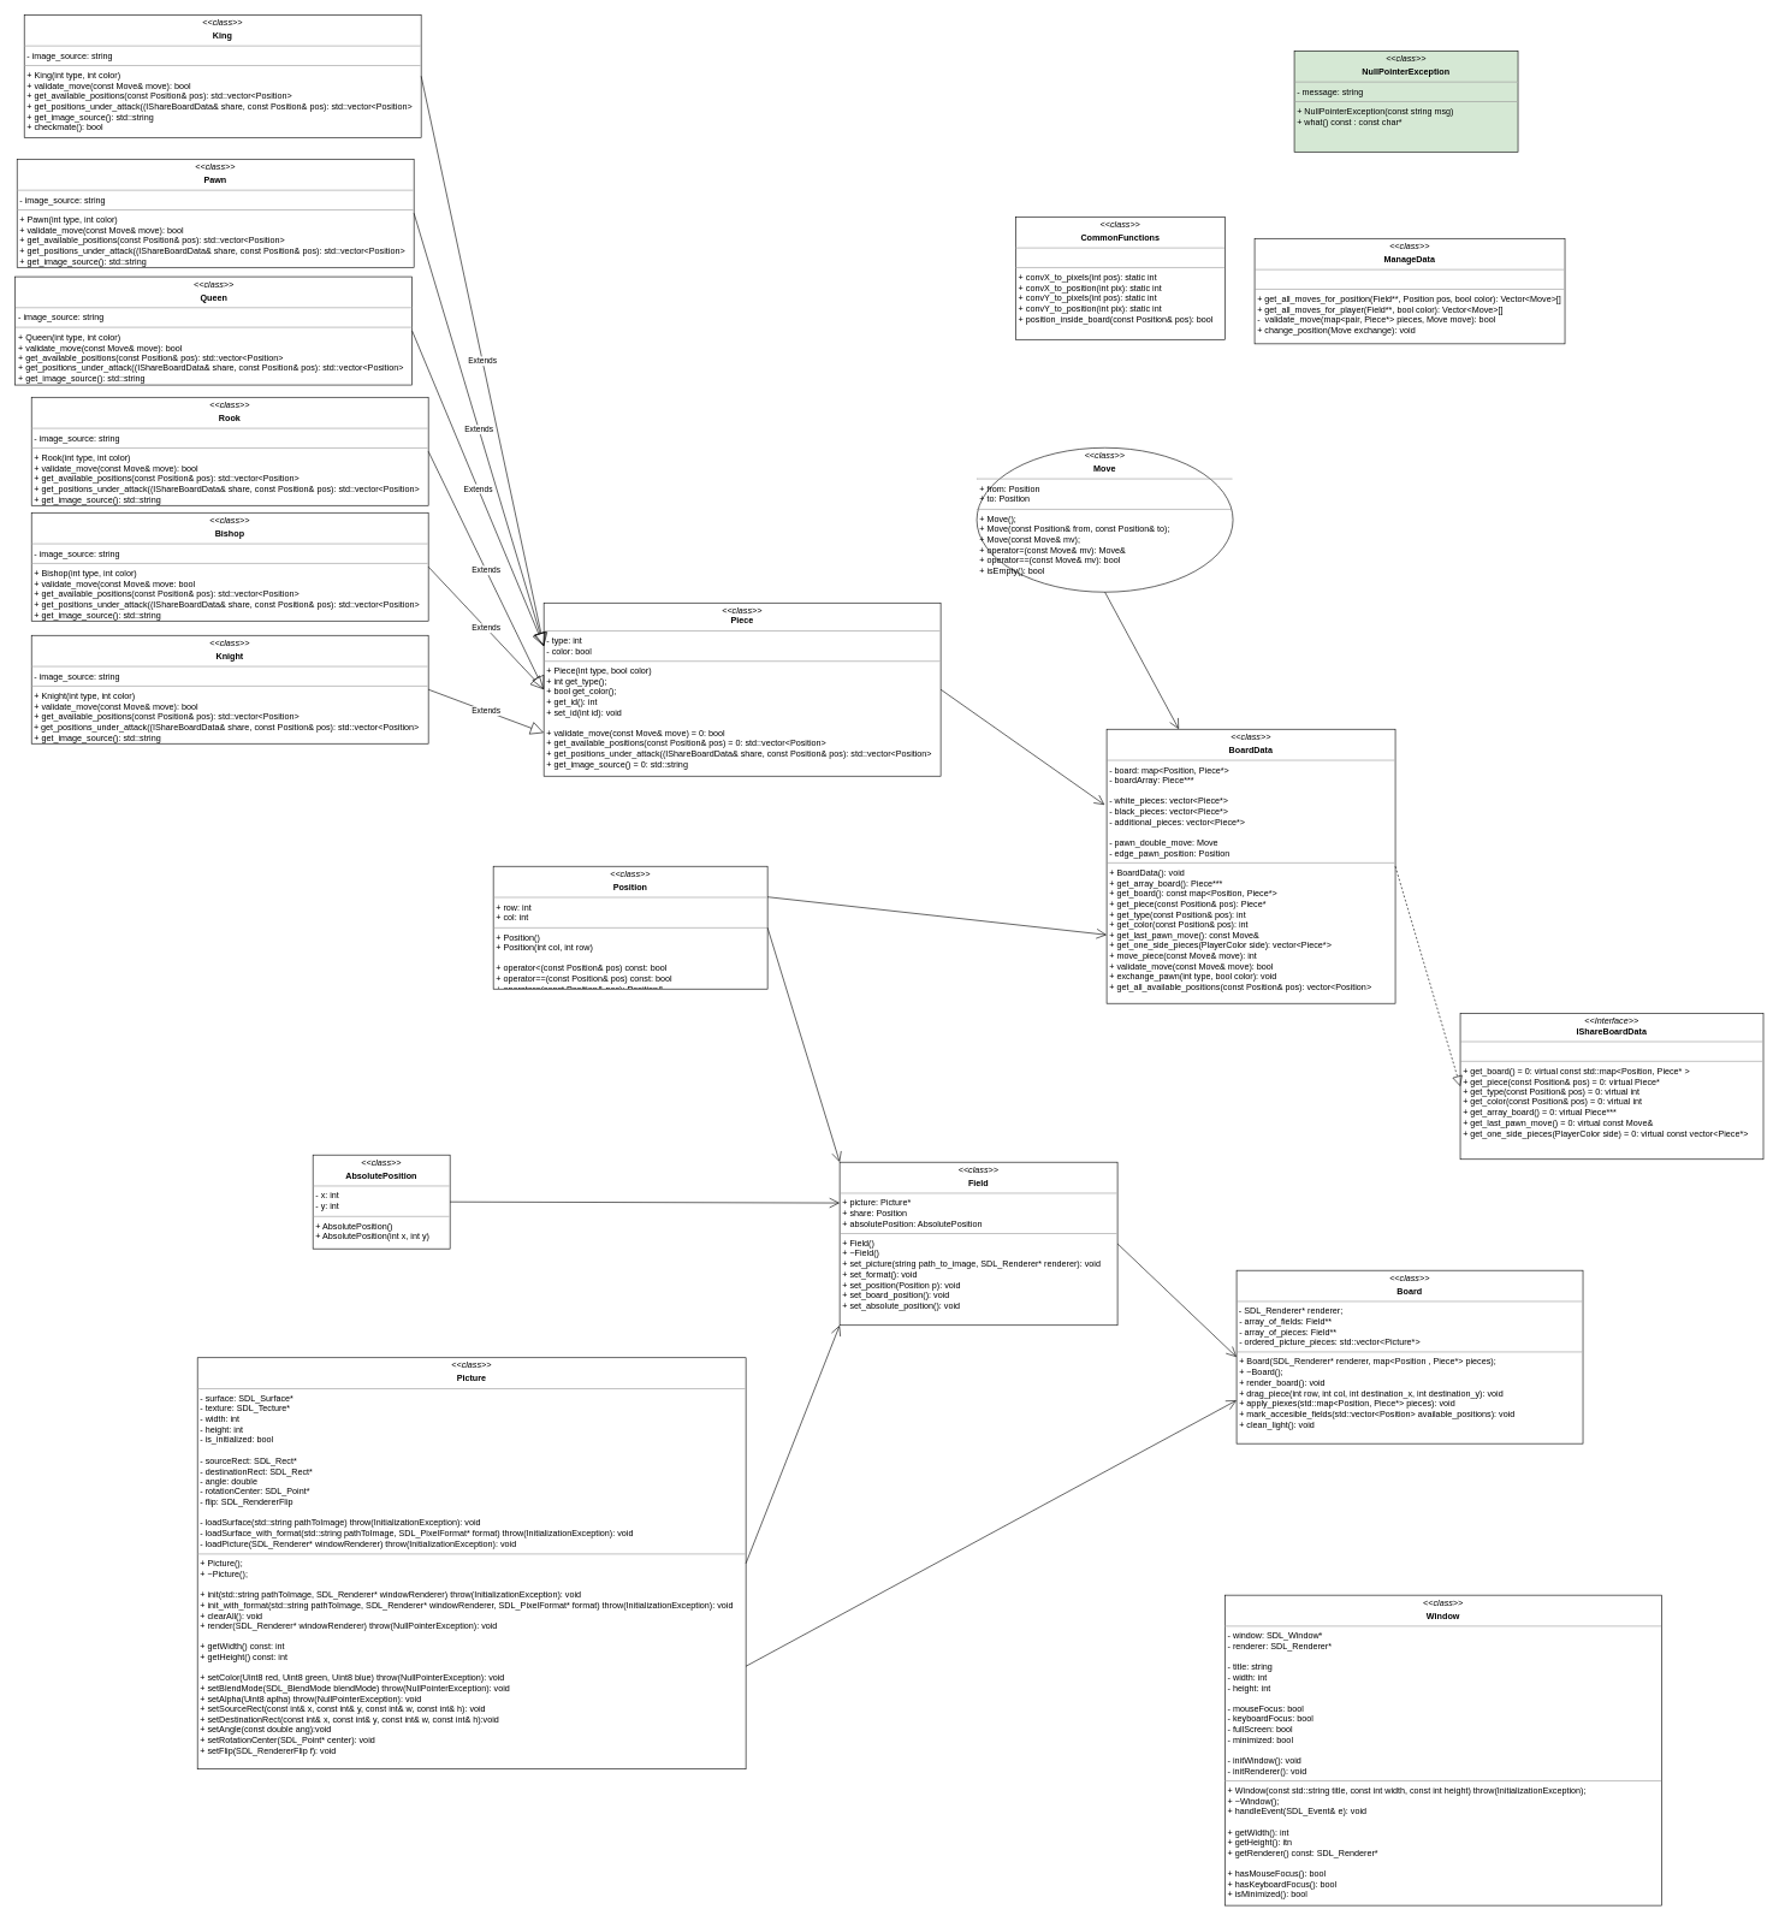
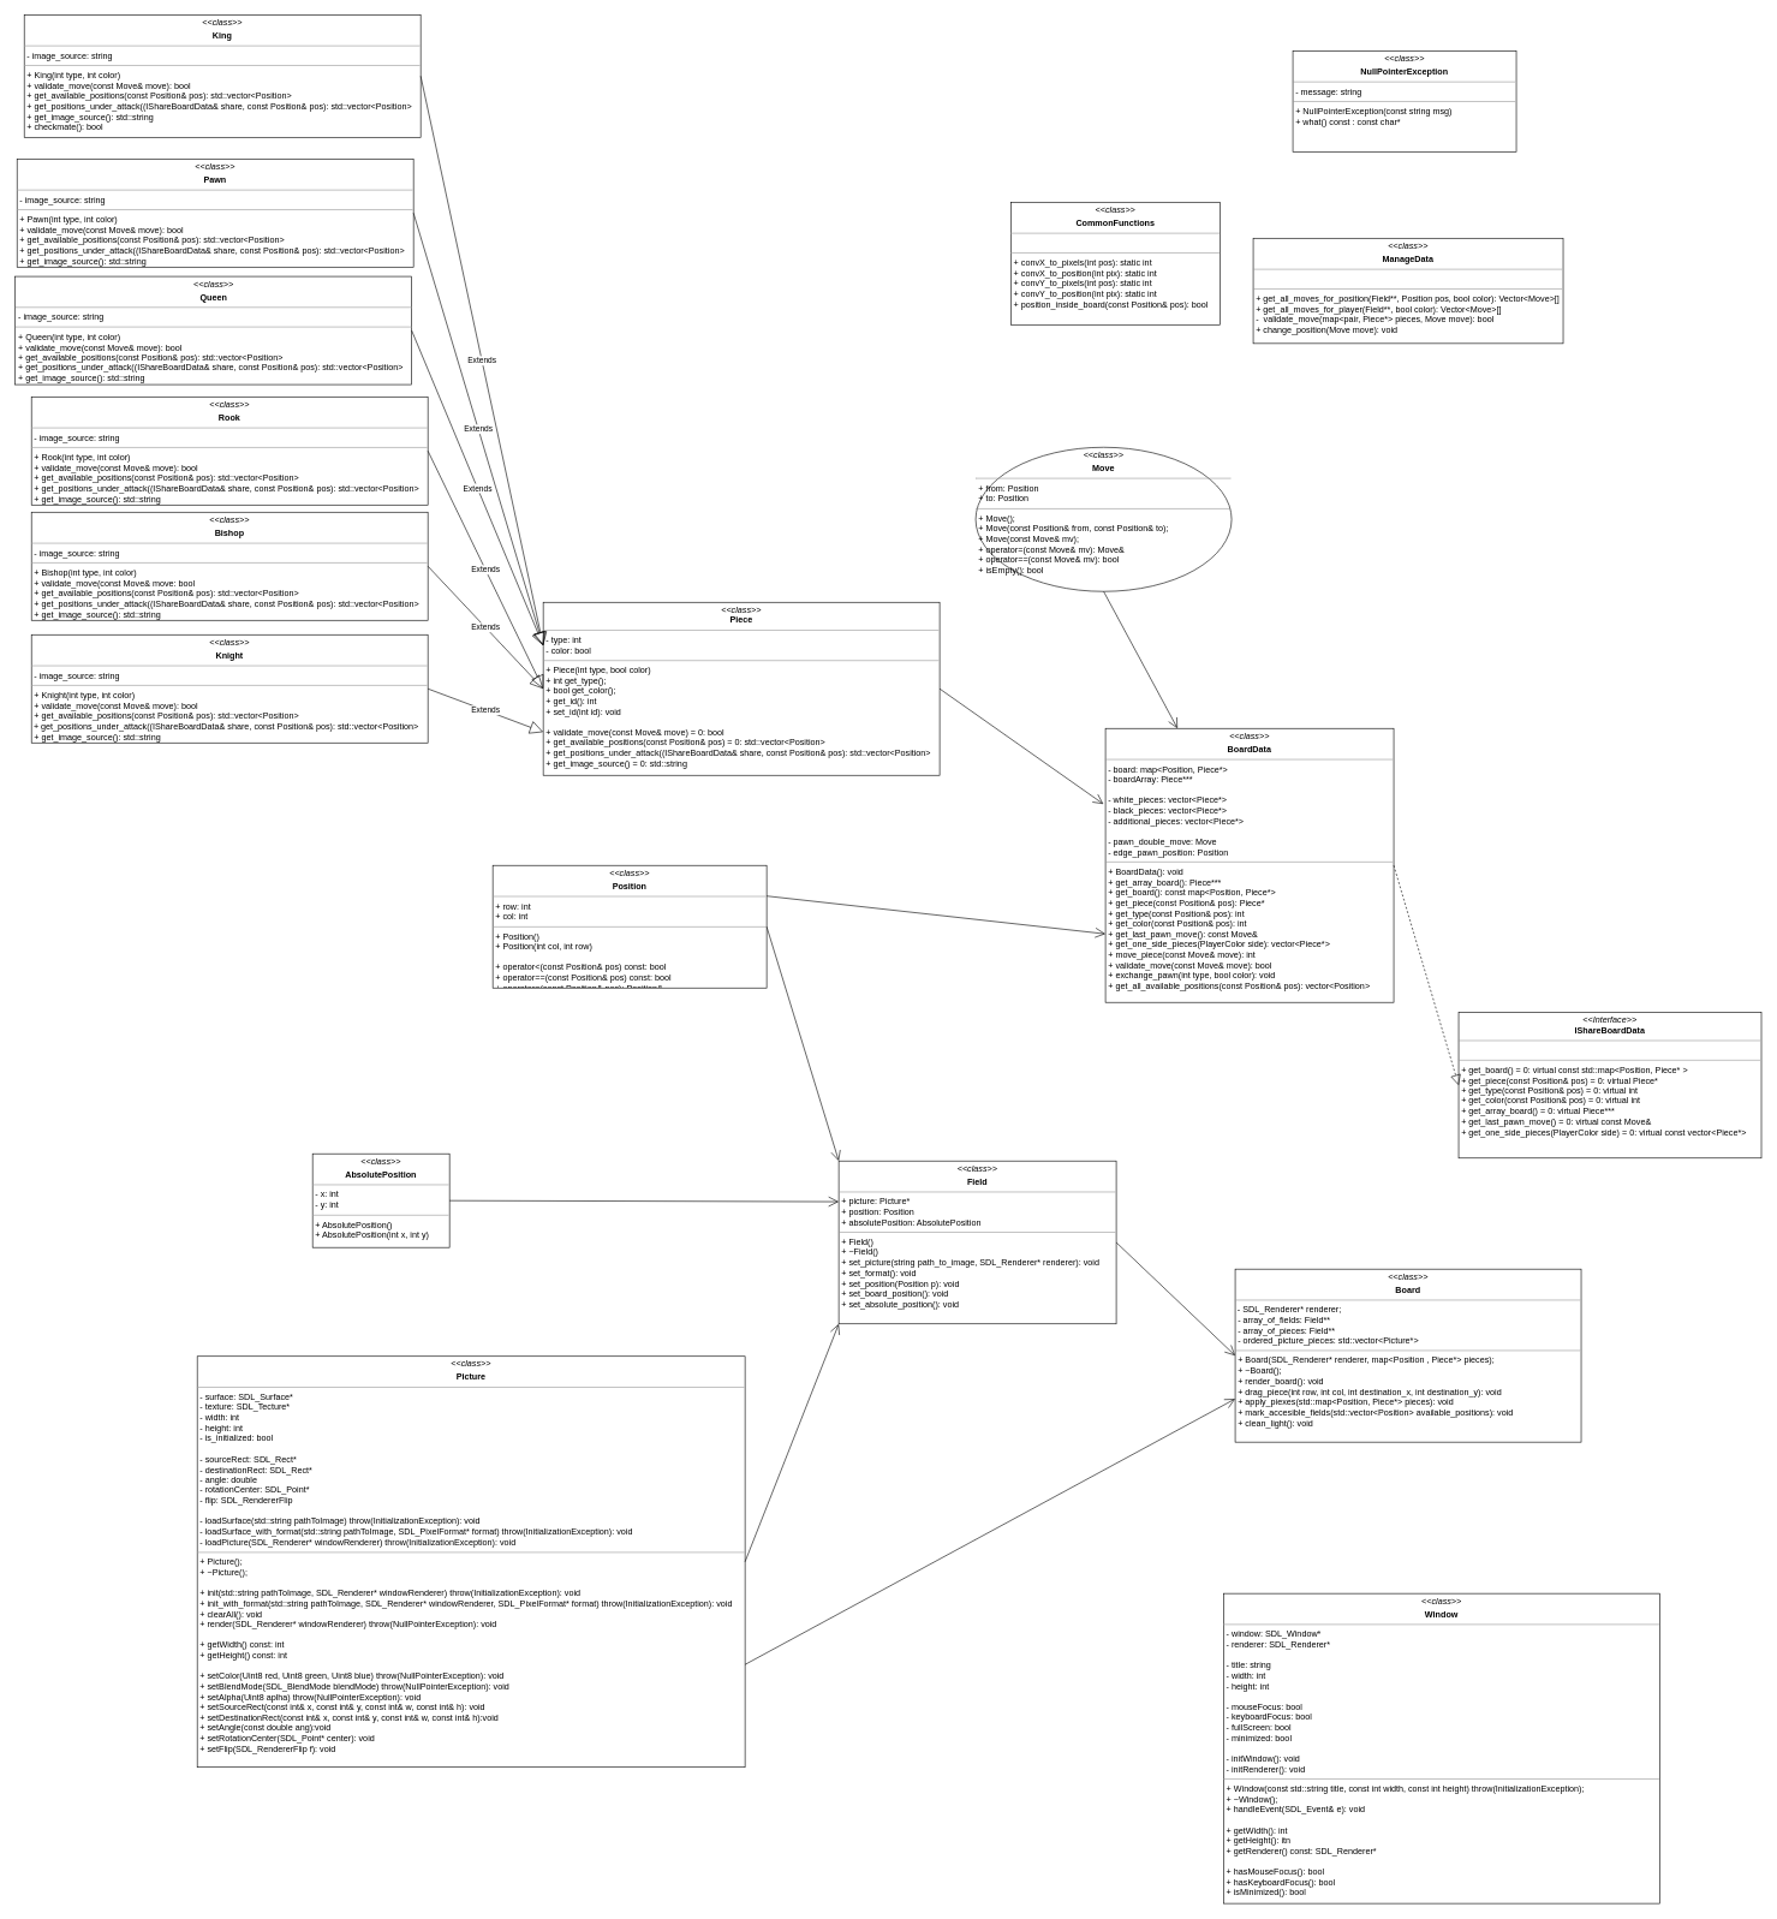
- <mxCell id="11" value="&lt;p style=&quot;margin:0px;margin-top:4px;text-align:center;&quot;&gt;&lt;i&gt;&amp;lt;&amp;lt;class&amp;gt;&amp;gt;&lt;/i&gt;&lt;b&gt;&lt;br&gt;&lt;/b&gt;&lt;/p&gt;&lt;p style=&quot;margin:0px;margin-top:4px;text-align:center;&quot;&gt;&lt;b&gt;NullPointerException&lt;/b&gt;&lt;/p&gt;&lt;hr size=&quot;1&quot;&gt;&lt;p style=&quot;margin: 0px 0px 0px 4px;&quot;&gt;- message: string&lt;/p&gt;&lt;hr size=&quot;1&quot;&gt;&lt;p style=&quot;margin: 0px 0px 0px 4px;&quot;&gt;+ NullPointerException(const string msg)&lt;/p&gt;&lt;p style=&quot;margin: 0px 0px 0px 4px;&quot;&gt;+ what() const : const char*&lt;/p&gt;" style="verticalAlign=top;align=left;overflow=fill;fontSize=12;fontFamily=Helvetica;html=1;fillColor=#d5e8d4;" parent="1" vertex="1"><mxGeometry x="1793" y="70" width="310" height="140" as="geometry" /></mxCell>
+ <mxCell id="11" value="&lt;p style=&quot;margin:0px;margin-top:4px;text-align:center;&quot;&gt;&lt;i&gt;&amp;lt;&amp;lt;class&amp;gt;&amp;gt;&lt;/i&gt;&lt;b&gt;&lt;br&gt;&lt;/b&gt;&lt;/p&gt;&lt;p style=&quot;margin:0px;margin-top:4px;text-align:center;&quot;&gt;&lt;b&gt;NullPointerException&lt;/b&gt;&lt;/p&gt;&lt;hr size=&quot;1&quot;&gt;&lt;p style=&quot;margin: 0px 0px 0px 4px;&quot;&gt;- message: string&lt;/p&gt;&lt;hr size=&quot;1&quot;&gt;&lt;p style=&quot;margin: 0px 0px 0px 4px;&quot;&gt;+ NullPointerException(const string msg)&lt;/p&gt;&lt;p style=&quot;margin: 0px 0px 0px 4px;&quot;&gt;+ what() const : const char*&lt;/p&gt;" style="verticalAlign=top;align=left;overflow=fill;fontSize=12;fontFamily=Helvetica;html=1;" parent="1" vertex="1"><mxGeometry x="1793" y="70" width="310" height="140" as="geometry" /></mxCell>
- <mxCell id="7" value="&lt;p style=&quot;margin:0px;margin-top:4px;text-align:center;&quot;&gt;&lt;i&gt;&amp;lt;&amp;lt;class&lt;/i&gt;&lt;i&gt;&amp;gt;&amp;gt;&lt;/i&gt;&lt;b&gt;&lt;br&gt;&lt;/b&gt;&lt;/p&gt;&lt;p style=&quot;margin:0px;margin-top:4px;text-align:center;&quot;&gt;&lt;b&gt;ManageData&lt;/b&gt;&lt;/p&gt;&lt;hr size=&quot;1&quot;&gt;&lt;p style=&quot;margin:0px;margin-left:4px;&quot;&gt;&lt;/p&gt;&lt;br&gt;&lt;hr size=&quot;1&quot;&gt;&lt;p style=&quot;margin:0px;margin-left:4px;&quot;&gt;+ get_all_moves_for_position(Field**, Position pos, bool color): Vector&amp;lt;Move&amp;gt;[]&lt;/p&gt;&lt;p style=&quot;margin:0px;margin-left:4px;&quot;&gt;+ get_all_moves_for_player(Field**, bool color): Vector&amp;lt;Move&amp;gt;[]&lt;/p&gt;&lt;p style=&quot;margin:0px;margin-left:4px;&quot;&gt;-&amp;nbsp; validate_move(map&amp;lt;pair, Piece*&amp;gt; pieces, Move move): bool&lt;/p&gt;&lt;p style=&quot;margin:0px;margin-left:4px;&quot;&gt;+ change_position(Move exchange): void&lt;/p&gt;" style="verticalAlign=top;align=left;overflow=fill;fontSize=12;fontFamily=Helvetica;html=1;" parent="1" vertex="1"><mxGeometry x="1738" y="330" width="430" height="146" as="geometry" /></mxCell>
+ <mxCell id="7" value="&lt;p style=&quot;margin:0px;margin-top:4px;text-align:center;&quot;&gt;&lt;i&gt;&amp;lt;&amp;lt;class&lt;/i&gt;&lt;i&gt;&amp;gt;&amp;gt;&lt;/i&gt;&lt;b&gt;&lt;br&gt;&lt;/b&gt;&lt;/p&gt;&lt;p style=&quot;margin:0px;margin-top:4px;text-align:center;&quot;&gt;&lt;b&gt;ManageData&lt;/b&gt;&lt;/p&gt;&lt;hr size=&quot;1&quot;&gt;&lt;p style=&quot;margin:0px;margin-left:4px;&quot;&gt;&lt;/p&gt;&lt;br&gt;&lt;hr size=&quot;1&quot;&gt;&lt;p style=&quot;margin:0px;margin-left:4px;&quot;&gt;+ get_all_moves_for_position(Field**, Position pos, bool color): Vector&amp;lt;Move&amp;gt;[]&lt;/p&gt;&lt;p style=&quot;margin:0px;margin-left:4px;&quot;&gt;+ get_all_moves_for_player(Field**, bool color): Vector&amp;lt;Move&amp;gt;[]&lt;/p&gt;&lt;p style=&quot;margin:0px;margin-left:4px;&quot;&gt;-&amp;nbsp; validate_move(map&amp;lt;pair, Piece*&amp;gt; pieces, Move move): bool&lt;/p&gt;&lt;p style=&quot;margin:0px;margin-left:4px;&quot;&gt;+ change_position(Move move): void&lt;/p&gt;" style="verticalAlign=top;align=left;overflow=fill;fontSize=12;fontFamily=Helvetica;html=1;" parent="1" vertex="1"><mxGeometry x="1738" y="330" width="430" height="146" as="geometry" /></mxCell>
- <mxCell id="9" value="&lt;p style=&quot;margin:0px;margin-top:4px;text-align:center;&quot;&gt;&lt;i&gt;&amp;lt;&amp;lt;class&amp;gt;&amp;gt;&lt;/i&gt;&lt;b&gt;&lt;br&gt;&lt;/b&gt;&lt;/p&gt;&lt;p style=&quot;margin:0px;margin-top:4px;text-align:center;&quot;&gt;&lt;b&gt;CommonFunctions&lt;/b&gt;&lt;/p&gt;&lt;hr size=&quot;1&quot;&gt;&lt;p style=&quot;margin:0px;margin-left:4px;&quot;&gt;&lt;br&gt;&lt;/p&gt;&lt;hr size=&quot;1&quot;&gt;&lt;p style=&quot;margin:0px;margin-left:4px;&quot;&gt;&lt;span style=&quot;background-color: initial;&quot;&gt;+ convX_to_pixels(int pos): static int&lt;/span&gt;&lt;br&gt;&lt;/p&gt;&lt;p style=&quot;margin:0px;margin-left:4px;&quot;&gt;&lt;span style=&quot;&quot;&gt;&lt;/span&gt;+ convX_to_position(int pix): static int&lt;/p&gt;&lt;p style=&quot;margin:0px;margin-left:4px;&quot;&gt;&lt;span style=&quot;&quot;&gt;&lt;/span&gt;+ convY_to_pixels(int pos): static int&lt;/p&gt;&lt;p style=&quot;margin:0px;margin-left:4px;&quot;&gt;&lt;span style=&quot;&quot;&gt;&lt;/span&gt;+ convY_to_position(int pix): static int&lt;/p&gt;&lt;p style=&quot;margin:0px;margin-left:4px;&quot;&gt;+ position_inside_board(const Position&amp;amp; pos): bool&lt;/p&gt;" style="verticalAlign=top;align=left;overflow=fill;fontSize=12;fontFamily=Helvetica;html=1;" parent="1" vertex="1"><mxGeometry x="1407" y="300" width="290" height="170" as="geometry" /></mxCell>
+ <mxCell id="9" value="&lt;p style=&quot;margin:0px;margin-top:4px;text-align:center;&quot;&gt;&lt;i&gt;&amp;lt;&amp;lt;class&amp;gt;&amp;gt;&lt;/i&gt;&lt;b&gt;&lt;br&gt;&lt;/b&gt;&lt;/p&gt;&lt;p style=&quot;margin:0px;margin-top:4px;text-align:center;&quot;&gt;&lt;b&gt;CommonFunctions&lt;/b&gt;&lt;/p&gt;&lt;hr size=&quot;1&quot;&gt;&lt;p style=&quot;margin:0px;margin-left:4px;&quot;&gt;&lt;br&gt;&lt;/p&gt;&lt;hr size=&quot;1&quot;&gt;&lt;p style=&quot;margin:0px;margin-left:4px;&quot;&gt;&lt;span style=&quot;background-color: initial;&quot;&gt;+ convX_to_pixels(int pos): static int&lt;/span&gt;&lt;br&gt;&lt;/p&gt;&lt;p style=&quot;margin:0px;margin-left:4px;&quot;&gt;&lt;span style=&quot;&quot;&gt;&lt;/span&gt;+ convX_to_position(int pix): static int&lt;/p&gt;&lt;p style=&quot;margin:0px;margin-left:4px;&quot;&gt;&lt;span style=&quot;&quot;&gt;&lt;/span&gt;+ convY_to_pixels(int pos): static int&lt;/p&gt;&lt;p style=&quot;margin:0px;margin-left:4px;&quot;&gt;&lt;span style=&quot;&quot;&gt;&lt;/span&gt;+ convY_to_position(int pix): static int&lt;/p&gt;&lt;p style=&quot;margin:0px;margin-left:4px;&quot;&gt;+ position_inside_board(const Position&amp;amp; pos): bool&lt;/p&gt;" style="verticalAlign=top;align=left;overflow=fill;fontSize=12;fontFamily=Helvetica;html=1;" parent="1" vertex="1"><mxGeometry x="1402" y="280" width="290" height="170" as="geometry" /></mxCell>
- <mxCell id="3" value="&lt;p style=&quot;margin:0px;margin-top:4px;text-align:center;&quot;&gt;&lt;i&gt;&amp;lt;&amp;lt;class&amp;gt;&amp;gt;&lt;/i&gt;&lt;b&gt;&lt;br&gt;&lt;/b&gt;&lt;/p&gt;&lt;p style=&quot;margin:0px;margin-top:4px;text-align:center;&quot;&gt;&lt;b&gt;Field&lt;/b&gt;&lt;/p&gt;&lt;hr size=&quot;1&quot;&gt;&lt;p style=&quot;margin:0px;margin-left:4px;&quot;&gt;+ picture: Picture*&lt;/p&gt;&lt;p style=&quot;margin:0px;margin-left:4px;&quot;&gt;+ share: Position&lt;/p&gt;&lt;p style=&quot;margin:0px;margin-left:4px;&quot;&gt;+ absolutePosition: AbsolutePosition&lt;/p&gt;&lt;hr size=&quot;1&quot;&gt;&lt;p style=&quot;margin:0px;margin-left:4px;&quot;&gt;&lt;span style=&quot;background-color: initial;&quot;&gt;+ Field()&lt;/span&gt;&lt;br&gt;&lt;/p&gt;&lt;p style=&quot;margin:0px;margin-left:4px;&quot;&gt;+ ~Field()&lt;/p&gt;&lt;p style=&quot;margin:0px;margin-left:4px;&quot;&gt;+ set_picture(string path_to_image, SDL_Renderer* renderer): void&lt;/p&gt;&lt;p style=&quot;margin:0px;margin-left:4px;&quot;&gt;+ set_format(): void&lt;/p&gt;&lt;p style=&quot;margin:0px;margin-left:4px;&quot;&gt;+ set_position(Position p): void&lt;/p&gt;&lt;p style=&quot;margin:0px;margin-left:4px;&quot;&gt;+ set_board_position(): void&lt;/p&gt;&lt;p style=&quot;margin:0px;margin-left:4px;&quot;&gt;+ set_absolute_position(): void&lt;/p&gt;&lt;p style=&quot;margin:0px;margin-left:4px;&quot;&gt;&lt;br&gt;&lt;/p&gt;" style="verticalAlign=top;align=left;overflow=fill;fontSize=12;fontFamily=Helvetica;html=1;" parent="1" vertex="1"><mxGeometry x="1163" y="1610" width="385" height="226" as="geometry" /></mxCell>
+ <mxCell id="3" value="&lt;p style=&quot;margin:0px;margin-top:4px;text-align:center;&quot;&gt;&lt;i&gt;&amp;lt;&amp;lt;class&amp;gt;&amp;gt;&lt;/i&gt;&lt;b&gt;&lt;br&gt;&lt;/b&gt;&lt;/p&gt;&lt;p style=&quot;margin:0px;margin-top:4px;text-align:center;&quot;&gt;&lt;b&gt;Field&lt;/b&gt;&lt;/p&gt;&lt;hr size=&quot;1&quot;&gt;&lt;p style=&quot;margin:0px;margin-left:4px;&quot;&gt;+ picture: Picture*&lt;/p&gt;&lt;p style=&quot;margin:0px;margin-left:4px;&quot;&gt;+ position: Position&lt;/p&gt;&lt;p style=&quot;margin:0px;margin-left:4px;&quot;&gt;+ absolutePosition: AbsolutePosition&lt;/p&gt;&lt;hr size=&quot;1&quot;&gt;&lt;p style=&quot;margin:0px;margin-left:4px;&quot;&gt;&lt;span style=&quot;background-color: initial;&quot;&gt;+ Field()&lt;/span&gt;&lt;br&gt;&lt;/p&gt;&lt;p style=&quot;margin:0px;margin-left:4px;&quot;&gt;+ ~Field()&lt;/p&gt;&lt;p style=&quot;margin:0px;margin-left:4px;&quot;&gt;+ set_picture(string path_to_image, SDL_Renderer* renderer): void&lt;/p&gt;&lt;p style=&quot;margin:0px;margin-left:4px;&quot;&gt;+ set_format(): void&lt;/p&gt;&lt;p style=&quot;margin:0px;margin-left:4px;&quot;&gt;+ set_position(Position p): void&lt;/p&gt;&lt;p style=&quot;margin:0px;margin-left:4px;&quot;&gt;+ set_board_position(): void&lt;/p&gt;&lt;p style=&quot;margin:0px;margin-left:4px;&quot;&gt;+ set_absolute_position(): void&lt;/p&gt;&lt;p style=&quot;margin:0px;margin-left:4px;&quot;&gt;&lt;br&gt;&lt;/p&gt;" style="verticalAlign=top;align=left;overflow=fill;fontSize=12;fontFamily=Helvetica;html=1;" parent="1" vertex="1"><mxGeometry x="1163" y="1610" width="385" height="226" as="geometry" /></mxCell>
